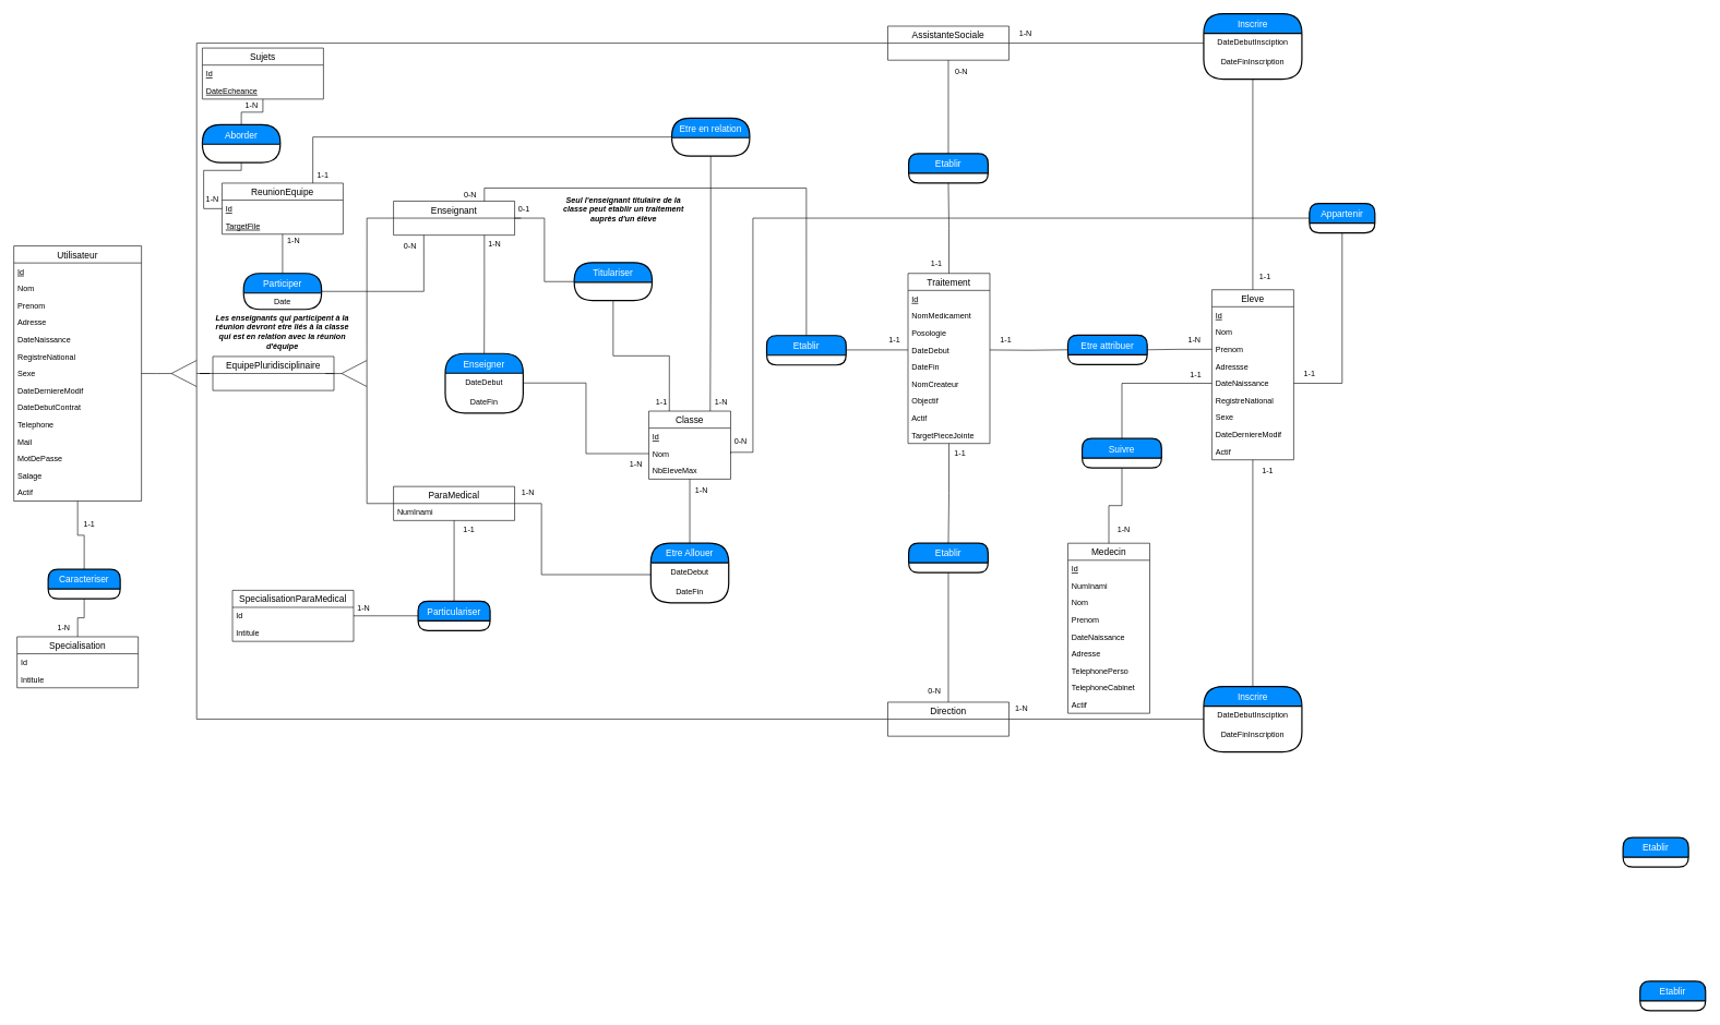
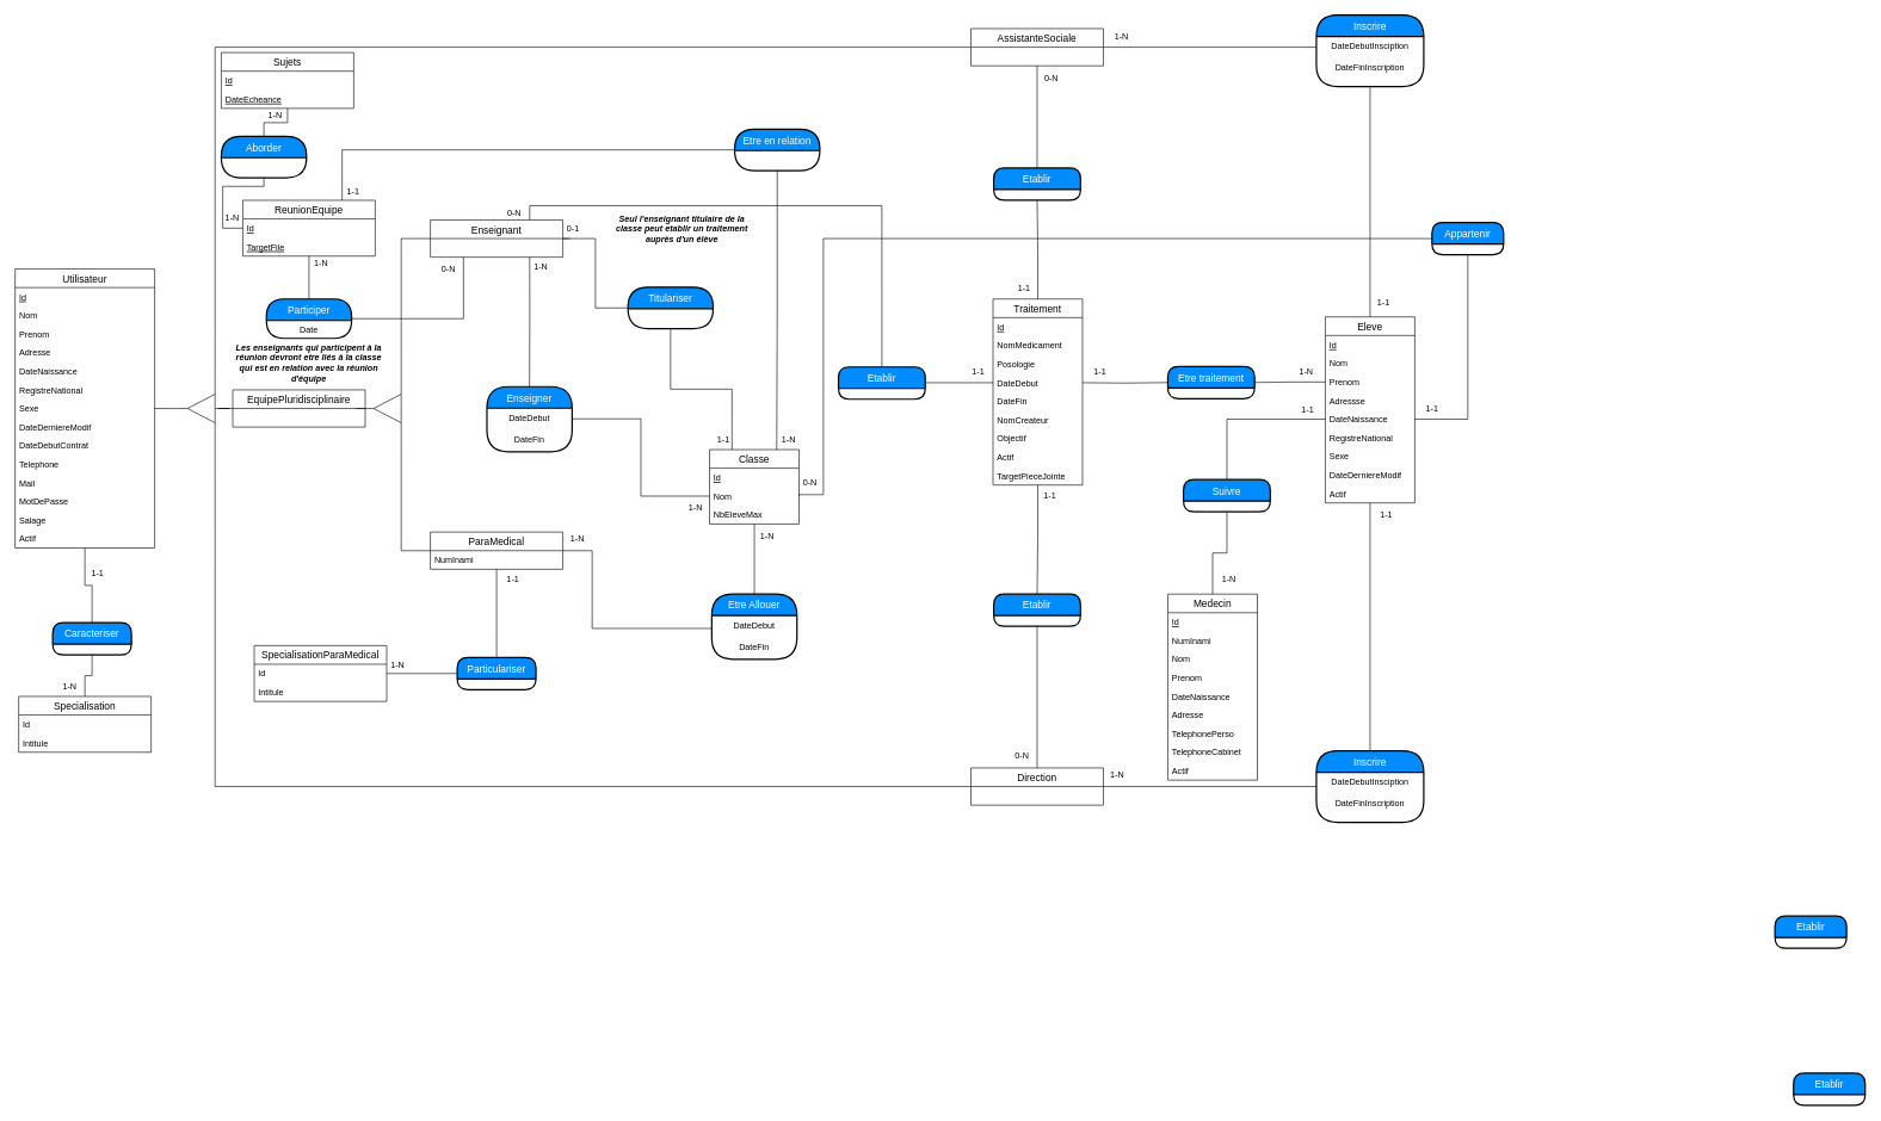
- <mxCell id="116" value="Etre attribuer" style="swimlane;childLayout=stackLayout;horizontal=1;startSize=30;horizontalStack=0;fillColor=#008cff;fontColor=#FFFFFF;rounded=1;fontSize=14;fontStyle=0;strokeWidth=2;resizeParent=0;resizeLast=1;shadow=0;dashed=0;align=center;comic=0;arcSize=50;" parent="1" vertex="1"><mxGeometry x="1630" y="511.75" width="121.25" height="45" as="geometry" /></mxCell>
+ <mxCell id="116" value="Etre traitement" style="swimlane;childLayout=stackLayout;horizontal=1;startSize=30;horizontalStack=0;fillColor=#008cff;fontColor=#FFFFFF;rounded=1;fontSize=14;fontStyle=0;strokeWidth=2;resizeParent=0;resizeLast=1;shadow=0;dashed=0;align=center;comic=0;arcSize=50;" parent="1" vertex="1"><mxGeometry x="1630" y="511.75" width="121.25" height="45" as="geometry" /></mxCell>
